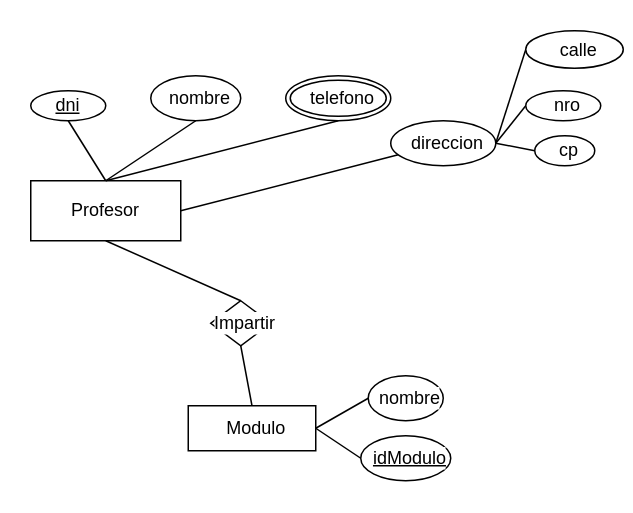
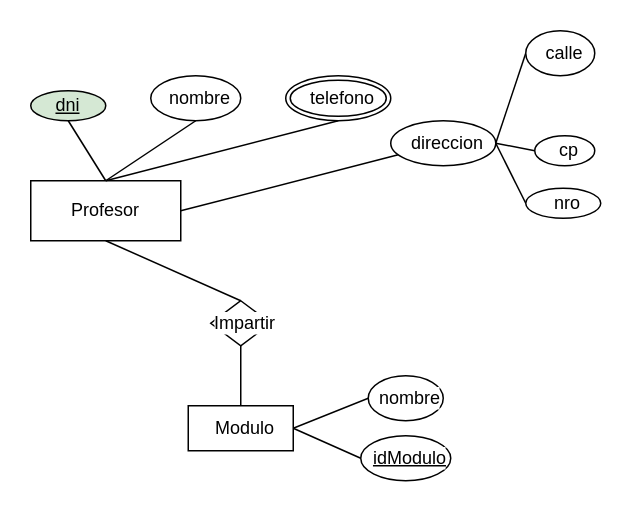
- <mxCell id="12" value="calle" style="ellipse;whiteSpace=wrap;html=1;align=center;dashed=0;strokeColor=default;strokeWidth=1;verticalAlign=middle;spacingLeft=6;spacingTop=0;fontFamily=Helvetica;fontSize=12;fontColor=default;labelBackgroundColor=default;fillColor=default;" vertex="1" parent="1"><mxGeometry x="350" y="20" width="65" height="25" as="geometry" /></mxCell>
+ <mxCell id="12" value="calle" style="ellipse;whiteSpace=wrap;html=1;align=center;dashed=0;strokeColor=default;strokeWidth=1;verticalAlign=middle;spacingLeft=6;spacingTop=0;fontFamily=Helvetica;fontSize=12;fontColor=default;labelBackgroundColor=default;fillColor=default;" vertex="1" parent="1"><mxGeometry x="350" y="20" width="46" height="30" as="geometry" /></mxCell>
- <mxCell id="5" value="dni" style="ellipse;whiteSpace=wrap;html=1;align=center;fontStyle=4;" vertex="1" parent="1"><mxGeometry x="20" y="60" width="50" height="20" as="geometry" /></mxCell>
+ <mxCell id="5" value="dni" style="ellipse;whiteSpace=wrap;html=1;align=center;fontStyle=4;fillColor=#d5e8d4;" vertex="1" parent="1"><mxGeometry x="20" y="60" width="50" height="20" as="geometry" /></mxCell>
- <mxCell id="14" value="nro" style="ellipse;whiteSpace=wrap;html=1;align=center;dashed=0;strokeColor=default;strokeWidth=1;verticalAlign=middle;spacingLeft=6;spacingTop=0;fontFamily=Helvetica;fontSize=12;fontColor=default;labelBackgroundColor=default;fillColor=default;" vertex="1" parent="1"><mxGeometry x="350" y="60" width="50" height="20" as="geometry" /></mxCell>
+ <mxCell id="14" value="nro" style="ellipse;whiteSpace=wrap;html=1;align=center;dashed=0;strokeColor=default;strokeWidth=1;verticalAlign=middle;spacingLeft=6;spacingTop=0;fontFamily=Helvetica;fontSize=12;fontColor=default;labelBackgroundColor=default;fillColor=default;" vertex="1" parent="1"><mxGeometry x="350" y="125" width="50" height="20" as="geometry" /></mxCell>
- <mxCell id="20" value="Modulo" style="whiteSpace=wrap;html=1;align=center;dashed=0;strokeColor=default;strokeWidth=1;verticalAlign=middle;spacingLeft=6;spacingTop=0;fontFamily=Helvetica;fontSize=12;fontColor=default;labelBackgroundColor=default;fillColor=default;" vertex="1" parent="1"><mxGeometry x="125" y="270" width="85" height="30" as="geometry" /></mxCell>
+ <mxCell id="20" value="Modulo" style="whiteSpace=wrap;html=1;align=center;dashed=0;strokeColor=default;strokeWidth=1;verticalAlign=middle;spacingLeft=6;spacingTop=0;fontFamily=Helvetica;fontSize=12;fontColor=default;labelBackgroundColor=default;fillColor=default;" vertex="1" parent="1"><mxGeometry x="125" y="270" width="70" height="30" as="geometry" /></mxCell>
